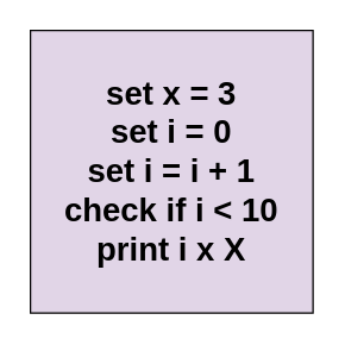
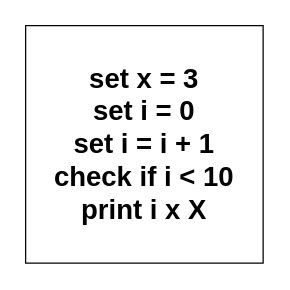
- <mxCell id="2" value="&lt;b style=&quot;font-size: 22px;&quot;&gt;set x = 3&lt;br&gt;set i = 0&lt;br&gt;set i = i + 1&lt;br&gt;check if i &amp;lt; 10&lt;br&gt;print i x X&lt;/b&gt;" style="whiteSpace=wrap;html=1;aspect=fixed;fillColor=#e1d5e7;" vertex="1" parent="1"><mxGeometry x="20" y="20" width="190" height="190" as="geometry" /></mxCell>
+ <mxCell id="2" value="&lt;b style=&quot;font-size: 22px;&quot;&gt;set x = 3&lt;br&gt;set i = 0&lt;br&gt;set i = i + 1&lt;br&gt;check if i &amp;lt; 10&lt;br&gt;print i x X&lt;/b&gt;" style="whiteSpace=wrap;html=1;aspect=fixed;" vertex="1" parent="1"><mxGeometry x="20" y="20" width="190" height="190" as="geometry" /></mxCell>
